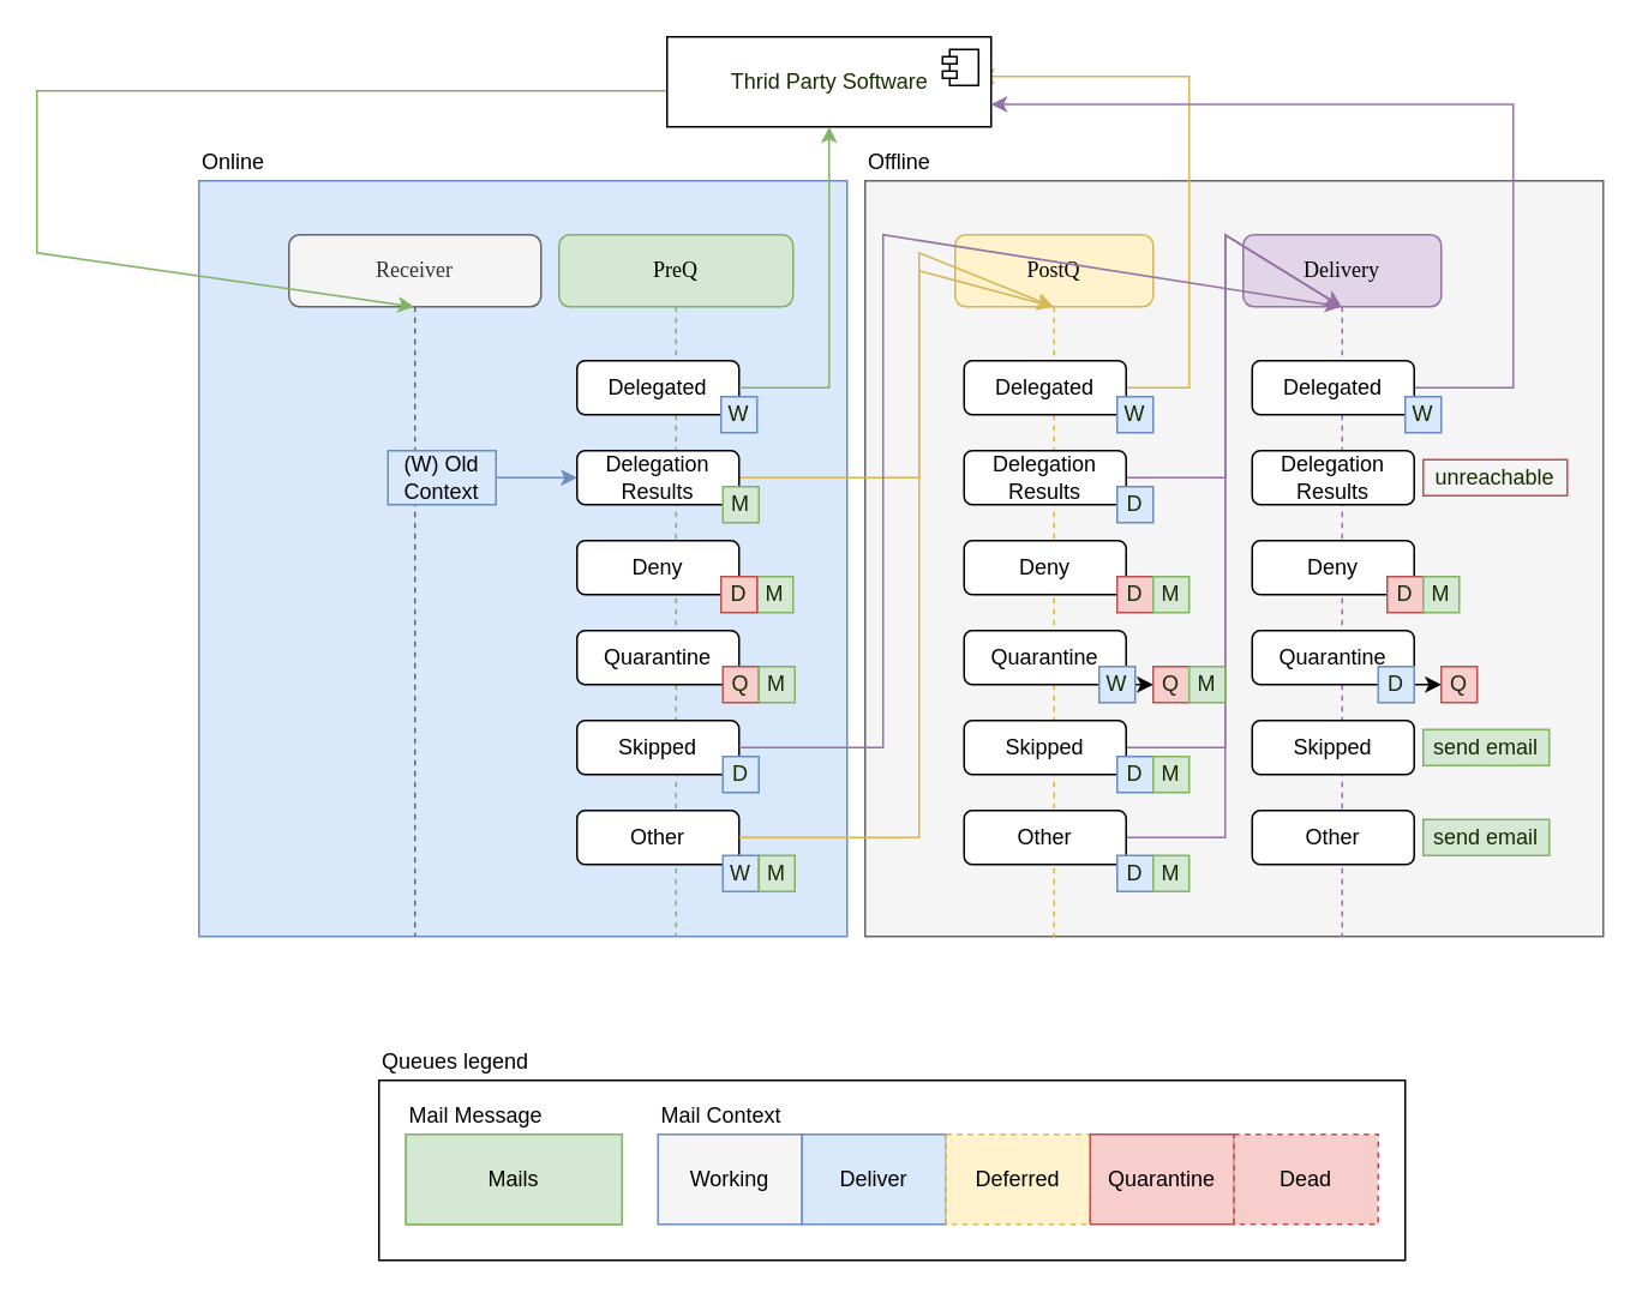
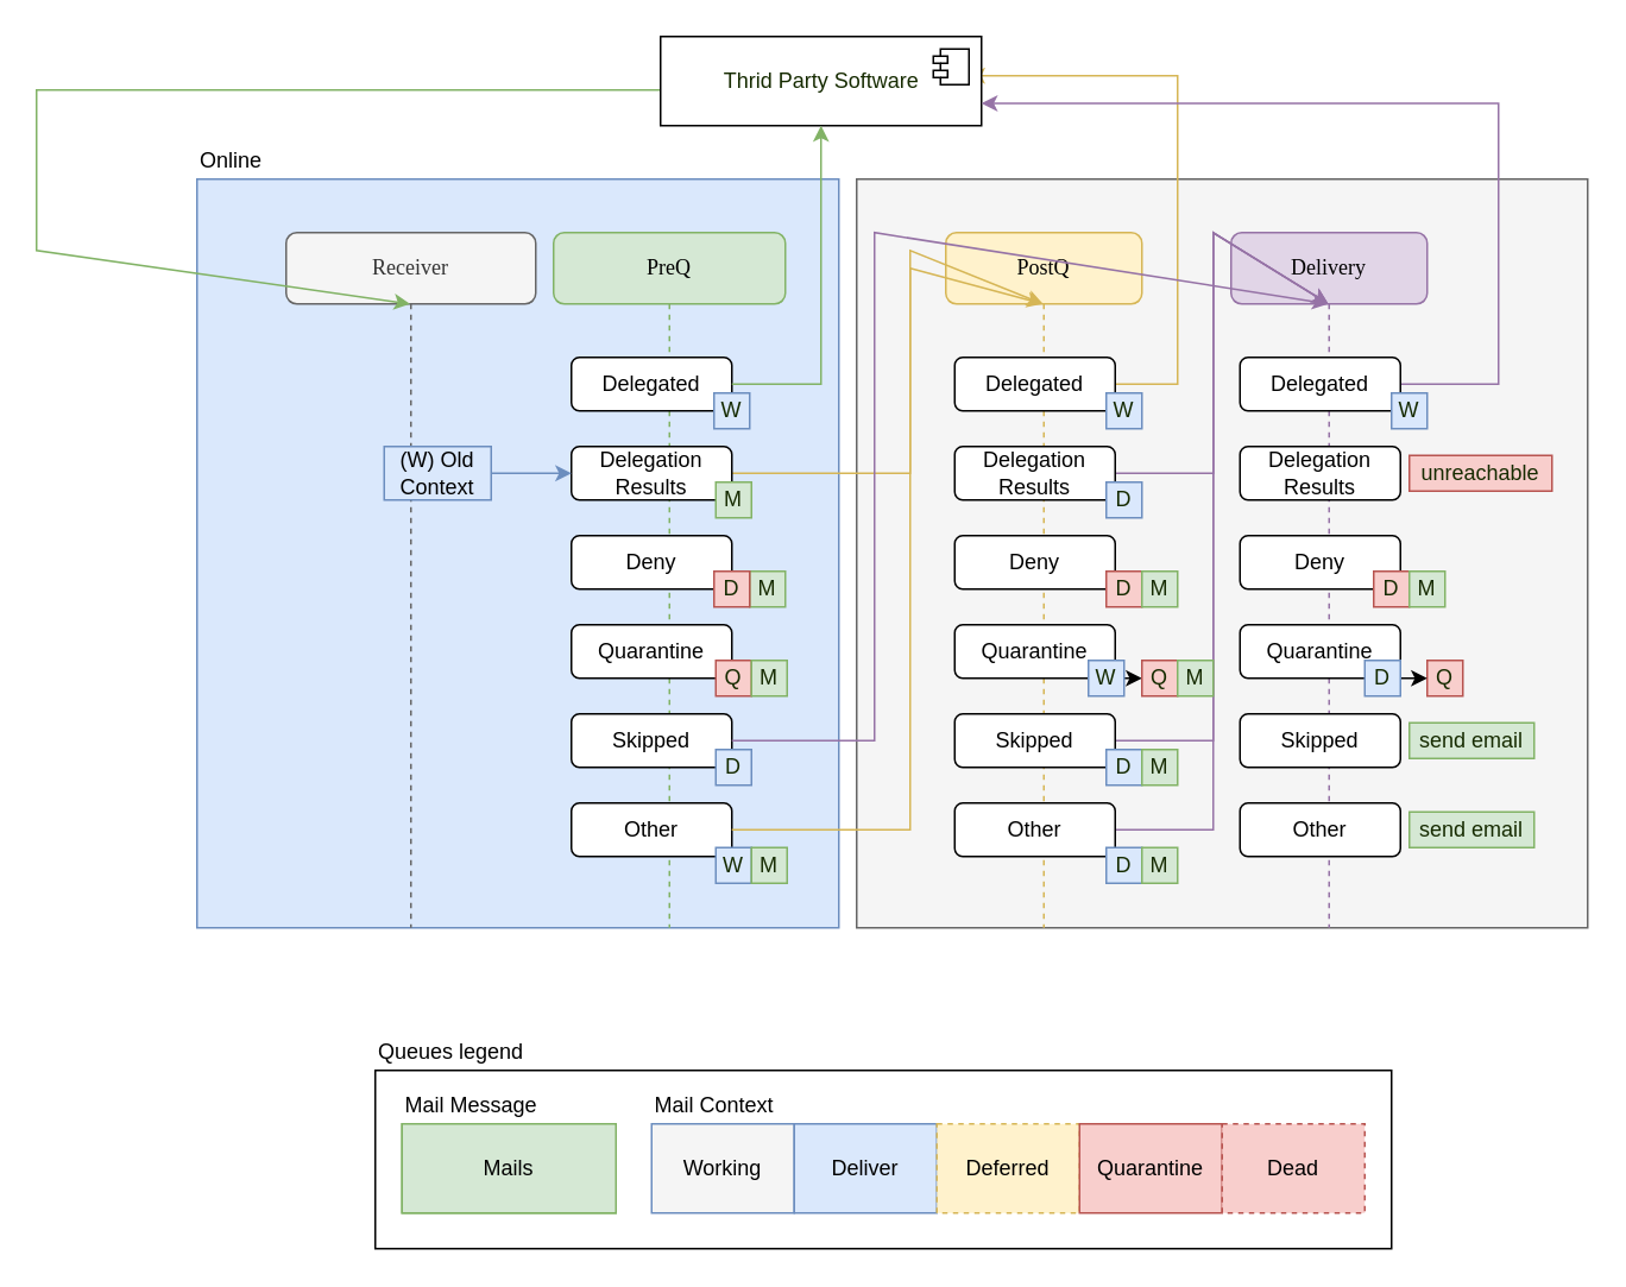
- <mxCell id="21" value="Offline" style="text;html=1;strokeColor=none;fillColor=none;align=left;verticalAlign=middle;whiteSpace=wrap;rounded=0;" vertex="1" parent="1"><mxGeometry x="480" y="80" width="60" height="20" as="geometry" /></mxCell>
- <mxCell id="64" value="&lt;font color=&quot;#162b00&quot;&gt;unreachable&lt;/font&gt;" style="rounded=0;whiteSpace=wrap;html=1;fillColor=#f5f5f5;strokeColor=#b85450;" vertex="1" parent="1"><mxGeometry x="790" y="255" width="80" height="20" as="geometry" /></mxCell>
+ <mxCell id="64" value="&lt;font color=&quot;#162b00&quot;&gt;unreachable&lt;/font&gt;" style="rounded=0;whiteSpace=wrap;html=1;fillColor=#f8cecc;strokeColor=#b85450;" vertex="1" parent="1"><mxGeometry x="790" y="255" width="80" height="20" as="geometry" /></mxCell>
